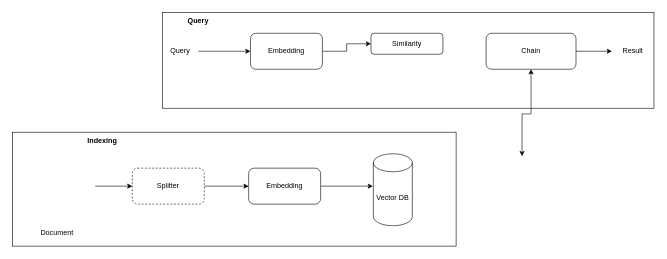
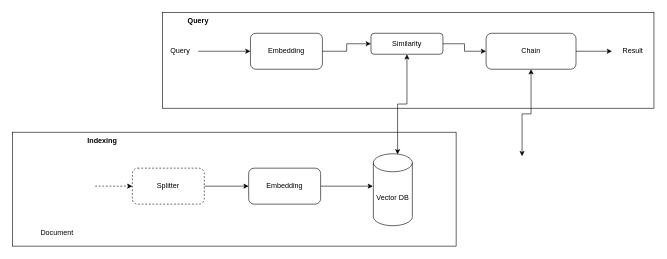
+ <mxCell id="14" style="edgeStyle=orthogonalEdgeStyle;rounded=0;orthogonalLoop=1;jettySize=auto;html=1;entryX=0;entryY=0.5;entryDx=0;entryDy=0;" edge="1" parent="1" source="15" target="18"><mxGeometry relative="1" as="geometry" /></mxCell>
+ <mxCell id="13" style="edgeStyle=orthogonalEdgeStyle;rounded=0;orthogonalLoop=1;jettySize=auto;html=1;entryX=0.622;entryY=0.008;entryDx=0;entryDy=0;entryPerimeter=0;startArrow=classic;startFill=1;" edge="1" parent="1" source="15" target="2"><mxGeometry relative="1" as="geometry" /></mxCell>
- <mxCell id="3" style="edgeStyle=orthogonalEdgeStyle;rounded=0;orthogonalLoop=1;jettySize=auto;html=1;" edge="1" parent="1" source="4" target="6"><mxGeometry relative="1" as="geometry" /></mxCell>
+ <mxCell id="3" style="edgeStyle=orthogonalEdgeStyle;rounded=0;orthogonalLoop=1;jettySize=auto;html=1;dashed=1;" edge="1" parent="1" source="4" target="6"><mxGeometry relative="1" as="geometry" /></mxCell>
